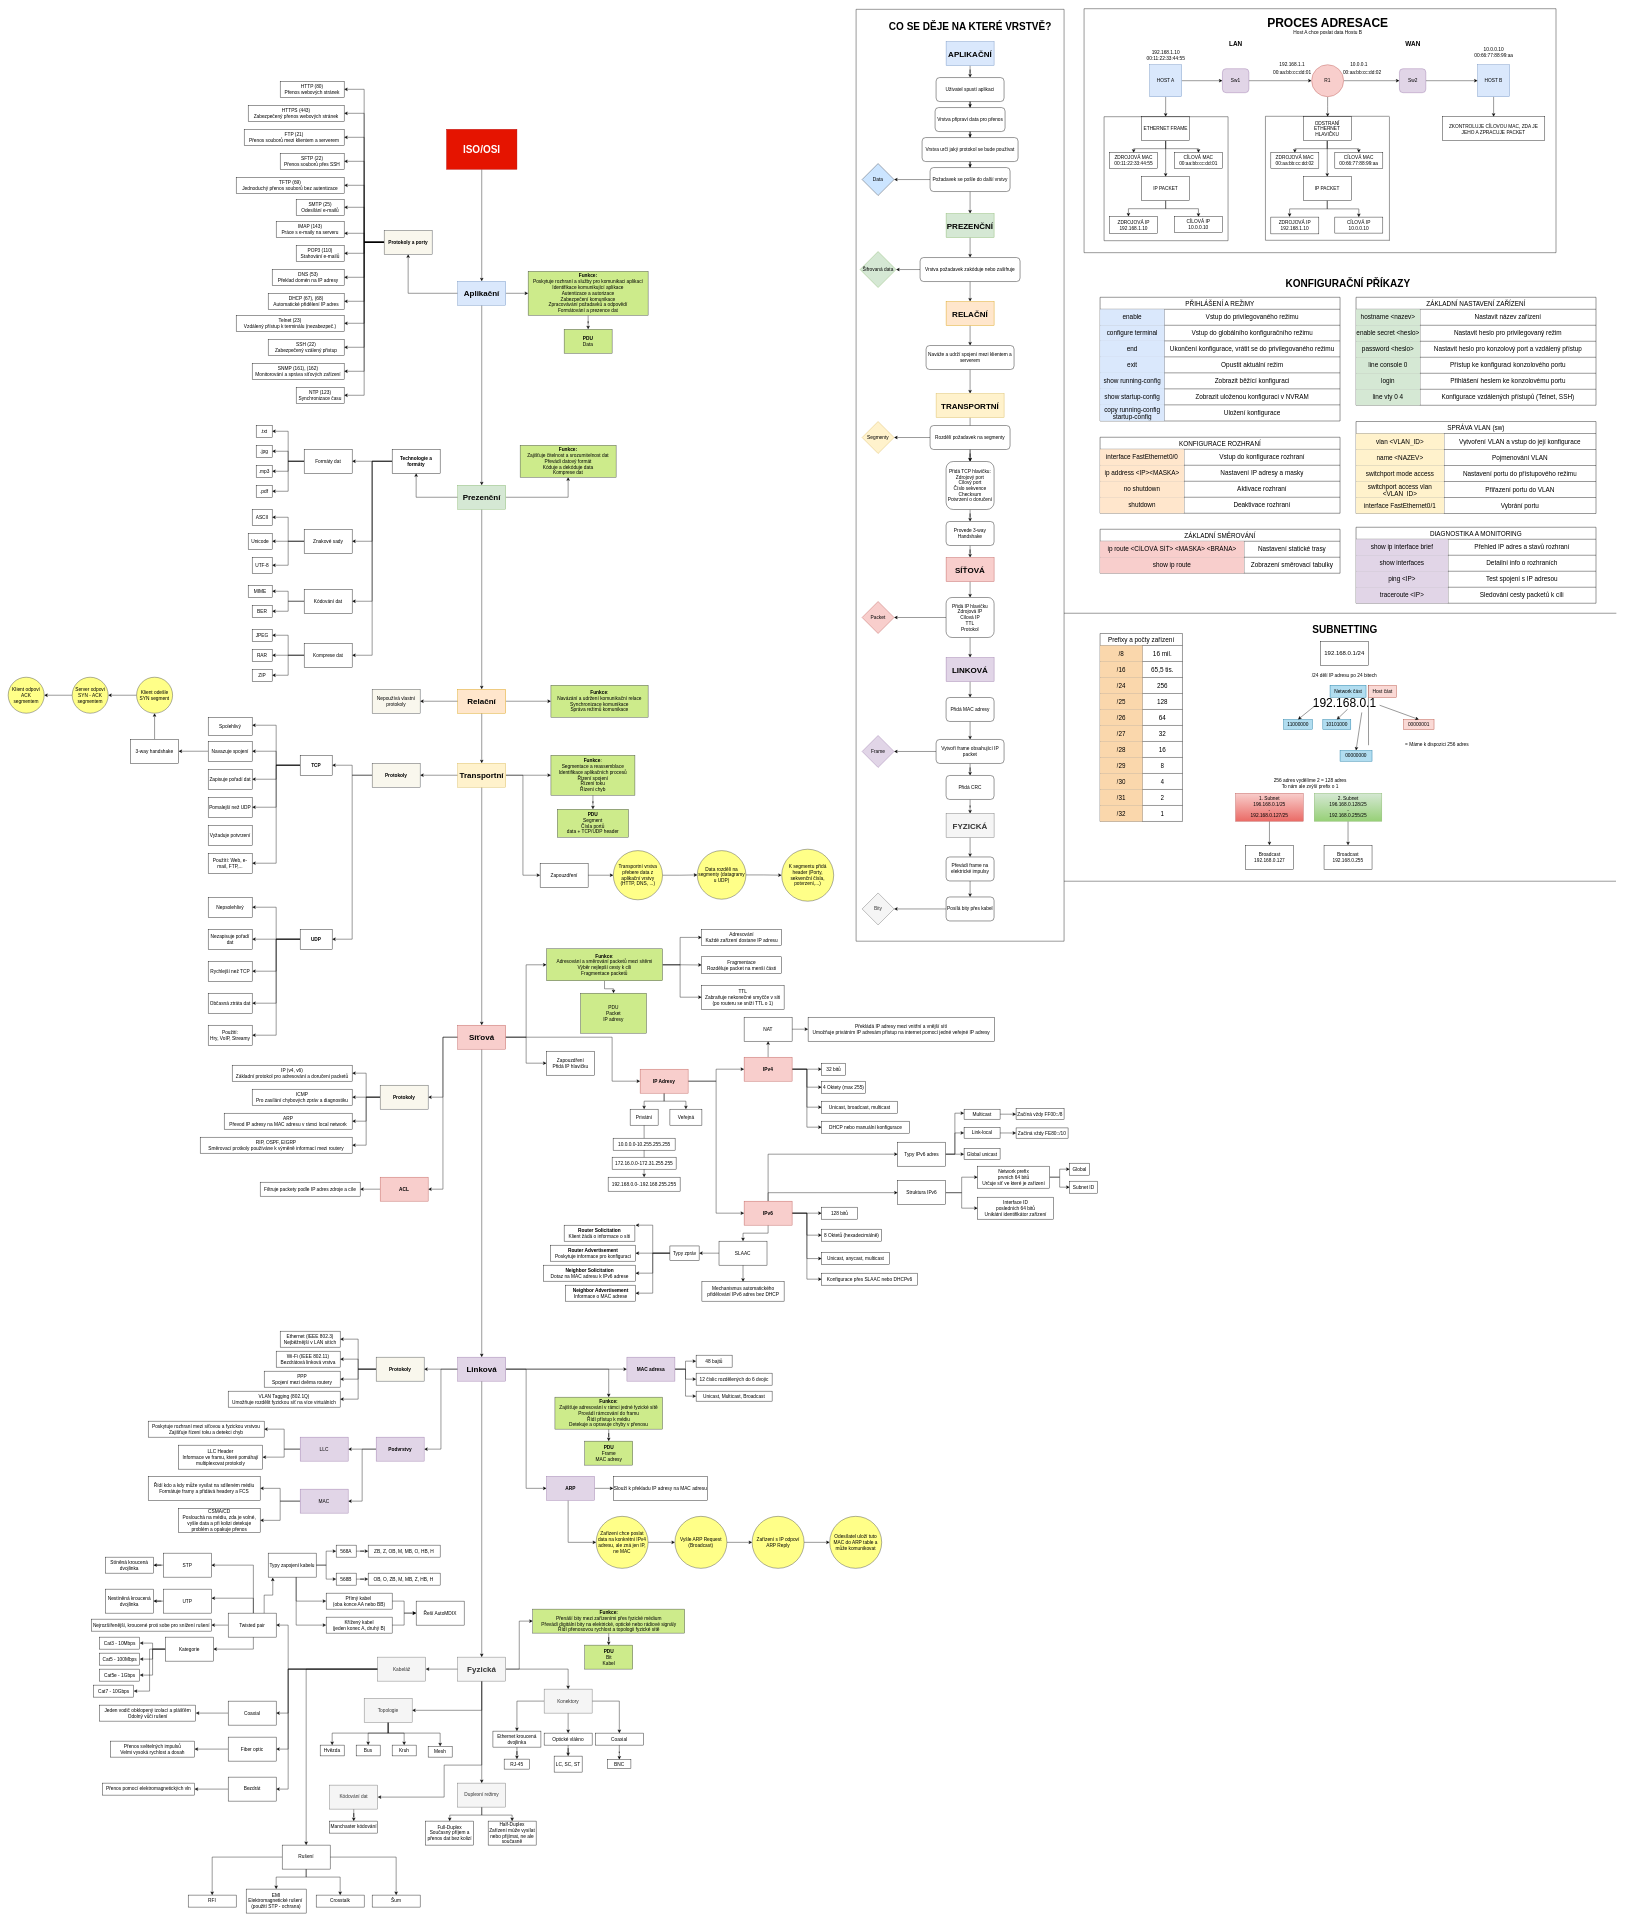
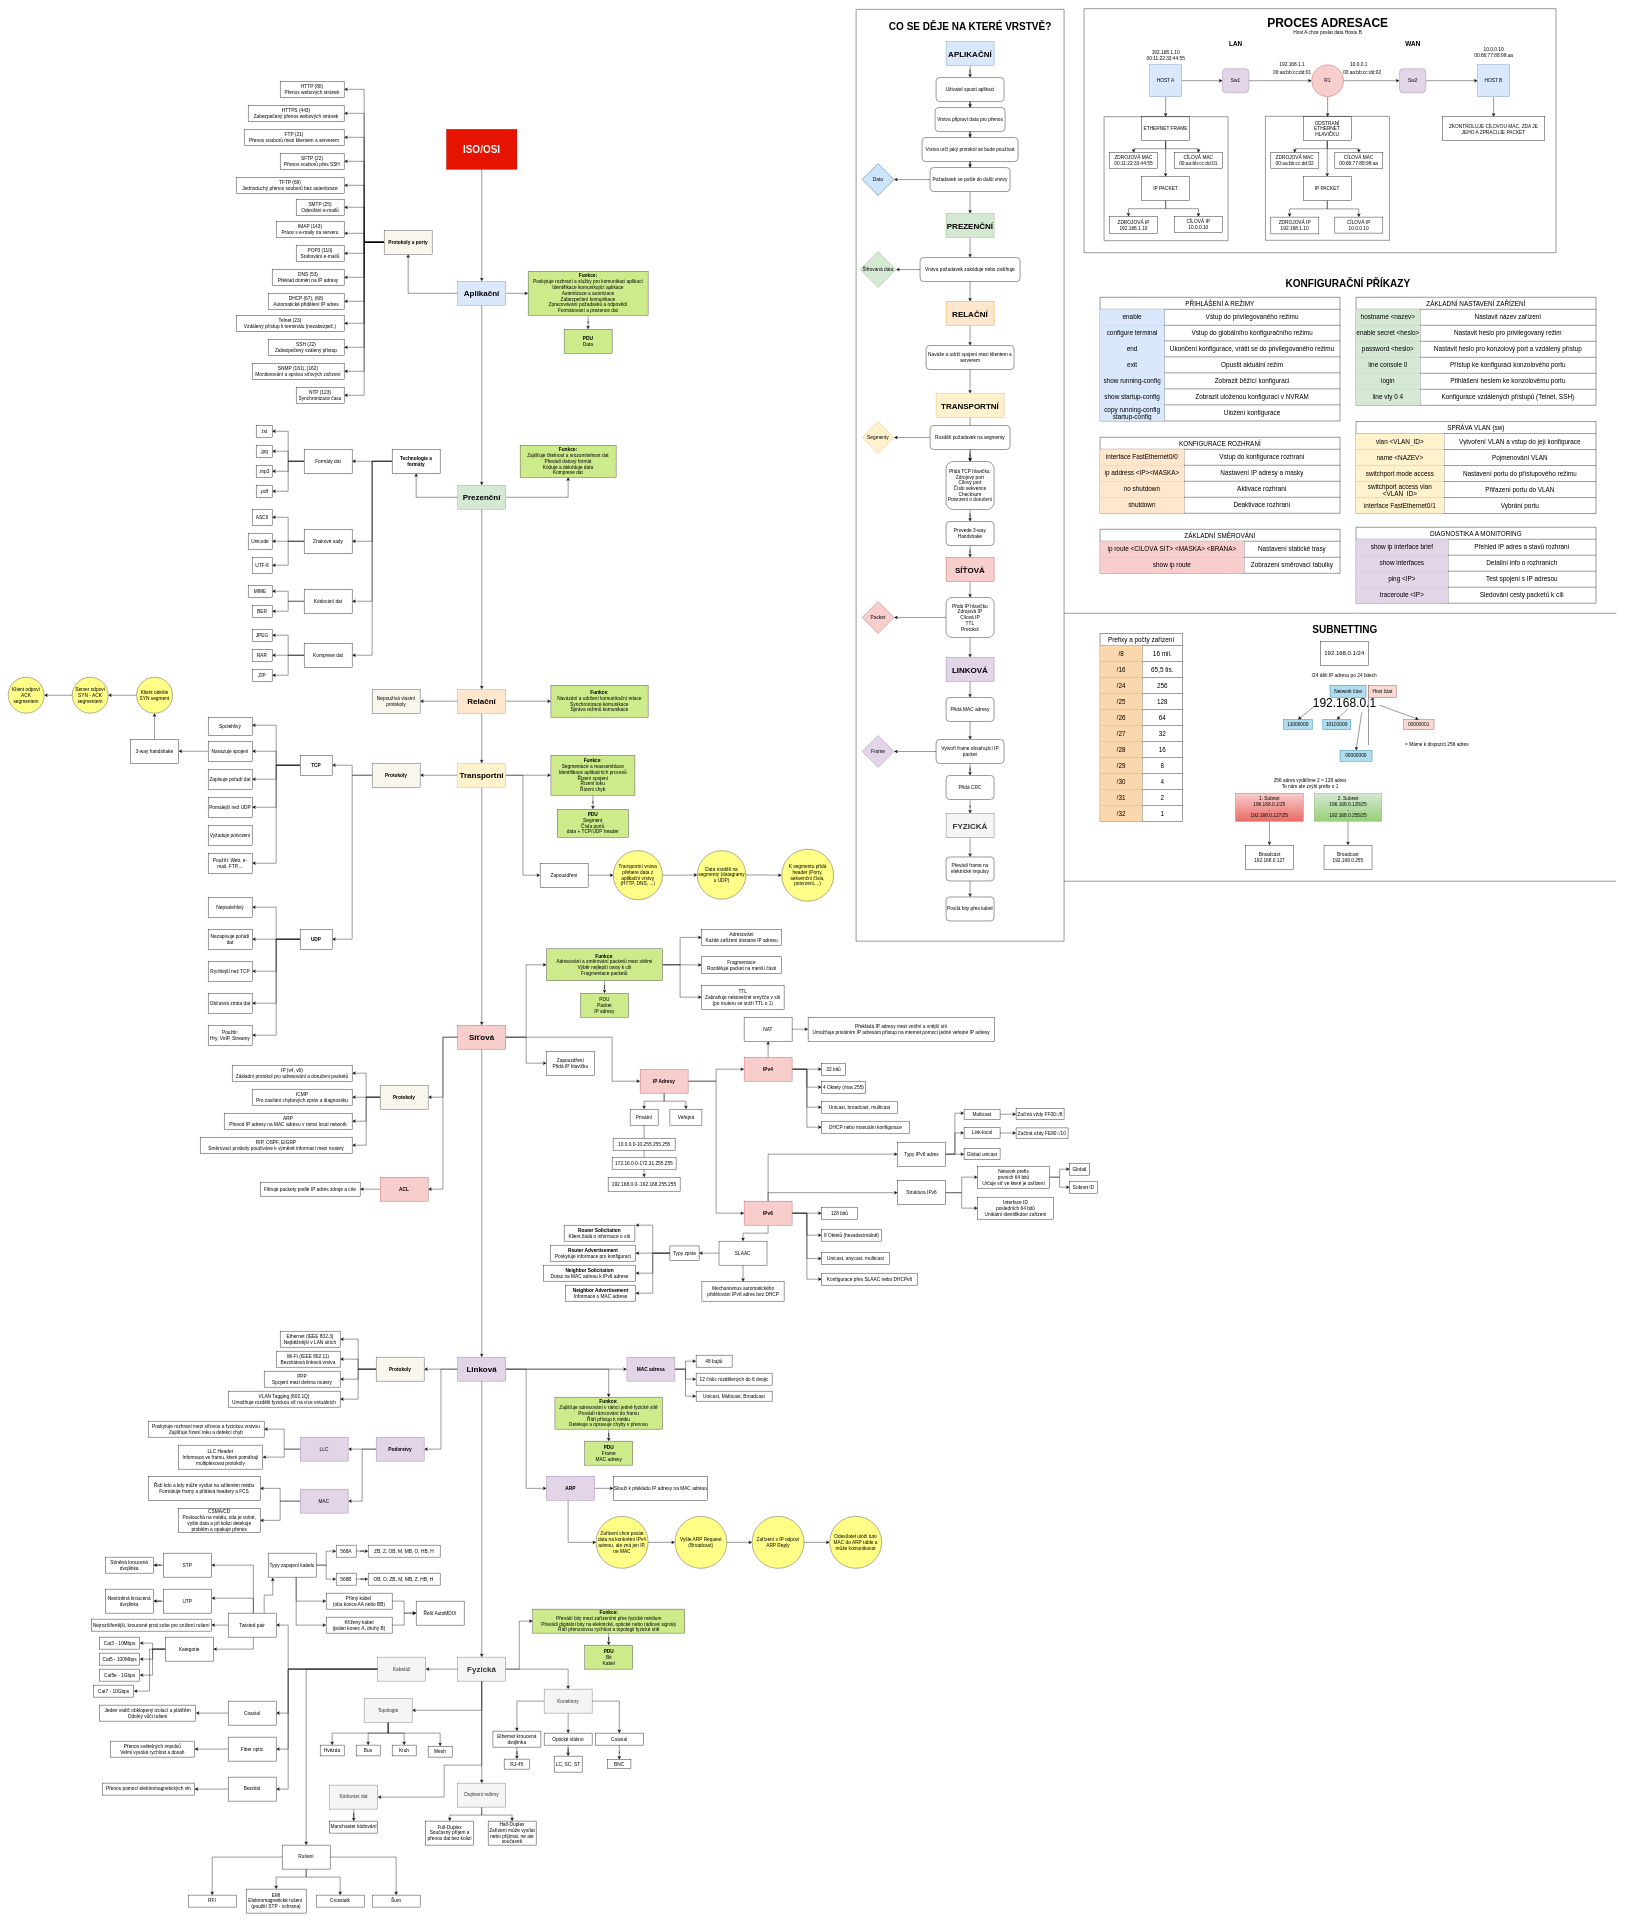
- <mxCell id="438" value="Bity" style="rhombus;whiteSpace=wrap;html=1;fillColor=#f5f5f5;fontColor=#333333;strokeColor=#666666;" vertex="1" parent="1"><mxGeometry x="2155" y="2231.38" width="80" height="80" as="geometry" /></mxCell>
- <mxCell id="436" style="edgeStyle=orthogonalEdgeStyle;rounded=0;orthogonalLoop=1;jettySize=auto;html=1;entryX=1;entryY=0.5;entryDx=0;entryDy=0;" edge="1" parent="1" source="437" target="438"><mxGeometry relative="1" as="geometry" /></mxCell>
- <mxCell id="167" value="PDU&lt;div&gt;Packet&lt;/div&gt;&lt;div&gt;IP adresy&lt;/div&gt;" style="rounded=0;whiteSpace=wrap;html=1;fillColor=#cdeb8b;strokeColor=#36393d;" vertex="1" parent="1"><mxGeometry x="1451" y="2482" width="165" height="100" as="geometry" /></mxCell>
+ <mxCell id="167" value="PDU&lt;div&gt;Packet&lt;/div&gt;&lt;div&gt;IP adresy&lt;/div&gt;" style="rounded=0;whiteSpace=wrap;html=1;fillColor=#cdeb8b;strokeColor=#36393d;" vertex="1" parent="1"><mxGeometry x="1451" y="2482" width="120" height="60" as="geometry" /></mxCell>
